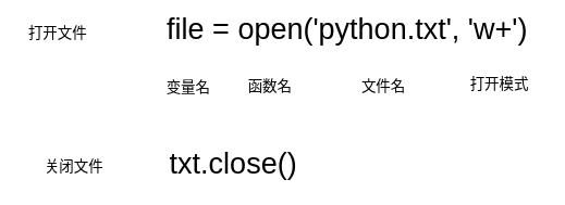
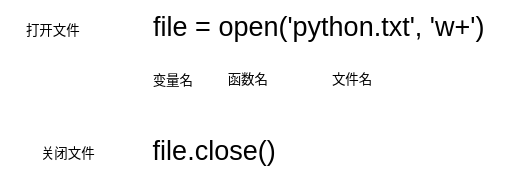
- <mxCell id="6" value="打开模式" style="text;html=1;align=center;verticalAlign=middle;resizable=0;points=[];autosize=1;strokeColor=none;fillColor=none;fontSize=18;" parent="1" vertex="1"><mxGeometry x="561" y="83" width="100" height="40" as="geometry" /></mxCell>
- <mxCell id="9" value="&lt;font style=&quot;font-size: 36px;&quot;&gt;txt.close()&lt;/font&gt;" style="text;html=1;align=center;verticalAlign=middle;resizable=0;points=[];autosize=1;strokeColor=none;fillColor=none;fontSize=18;" parent="1" vertex="1"><mxGeometry x="190" y="170" width="190" height="60" as="geometry" /></mxCell>
+ <mxCell id="9" value="&lt;font style=&quot;font-size: 36px;&quot;&gt;file.close()&lt;/font&gt;" style="text;html=1;align=center;verticalAlign=middle;resizable=0;points=[];autosize=1;strokeColor=none;fillColor=none;fontSize=18;" parent="1" vertex="1"><mxGeometry x="190" y="170" width="190" height="60" as="geometry" /></mxCell>
